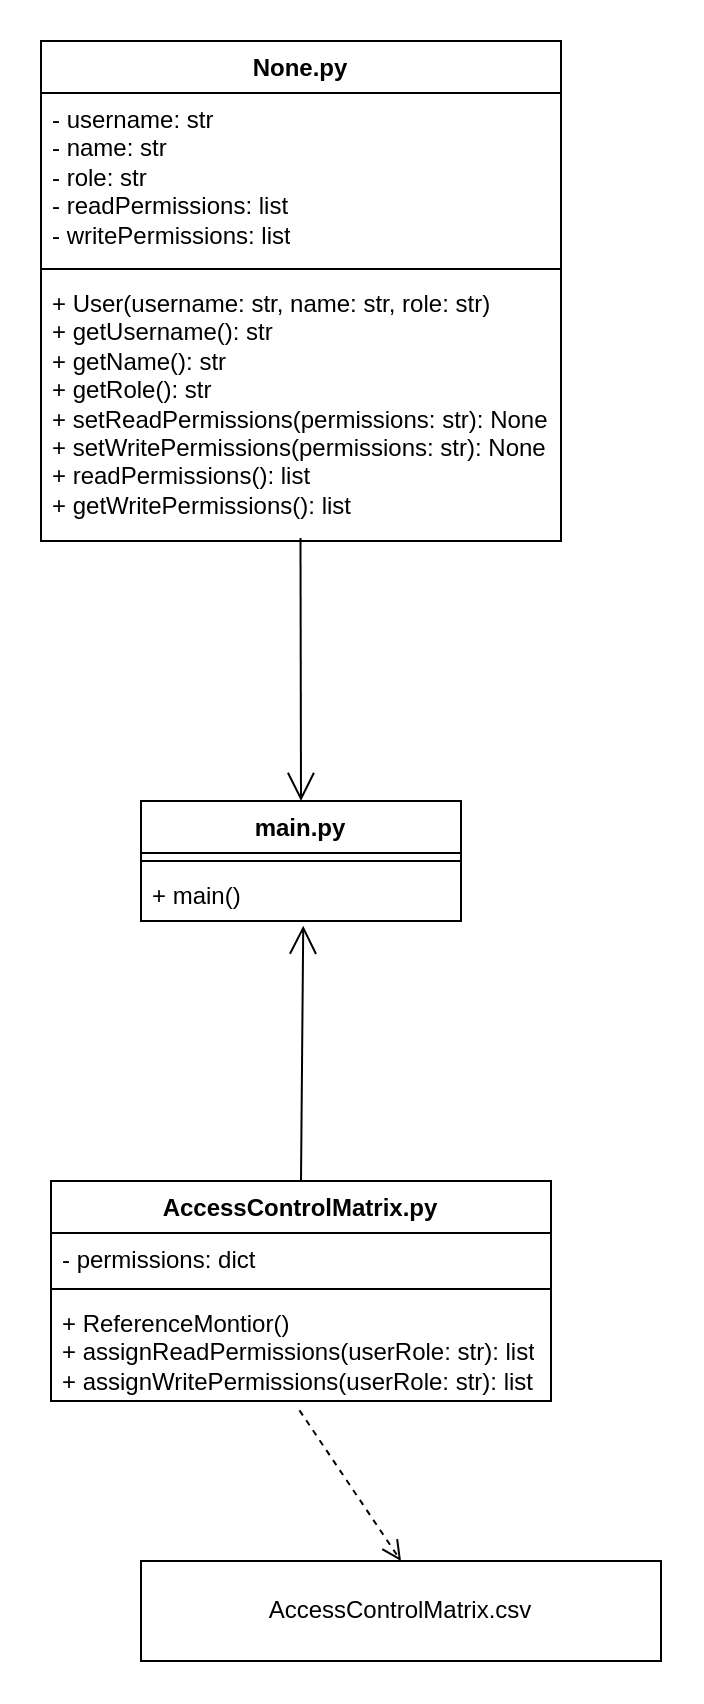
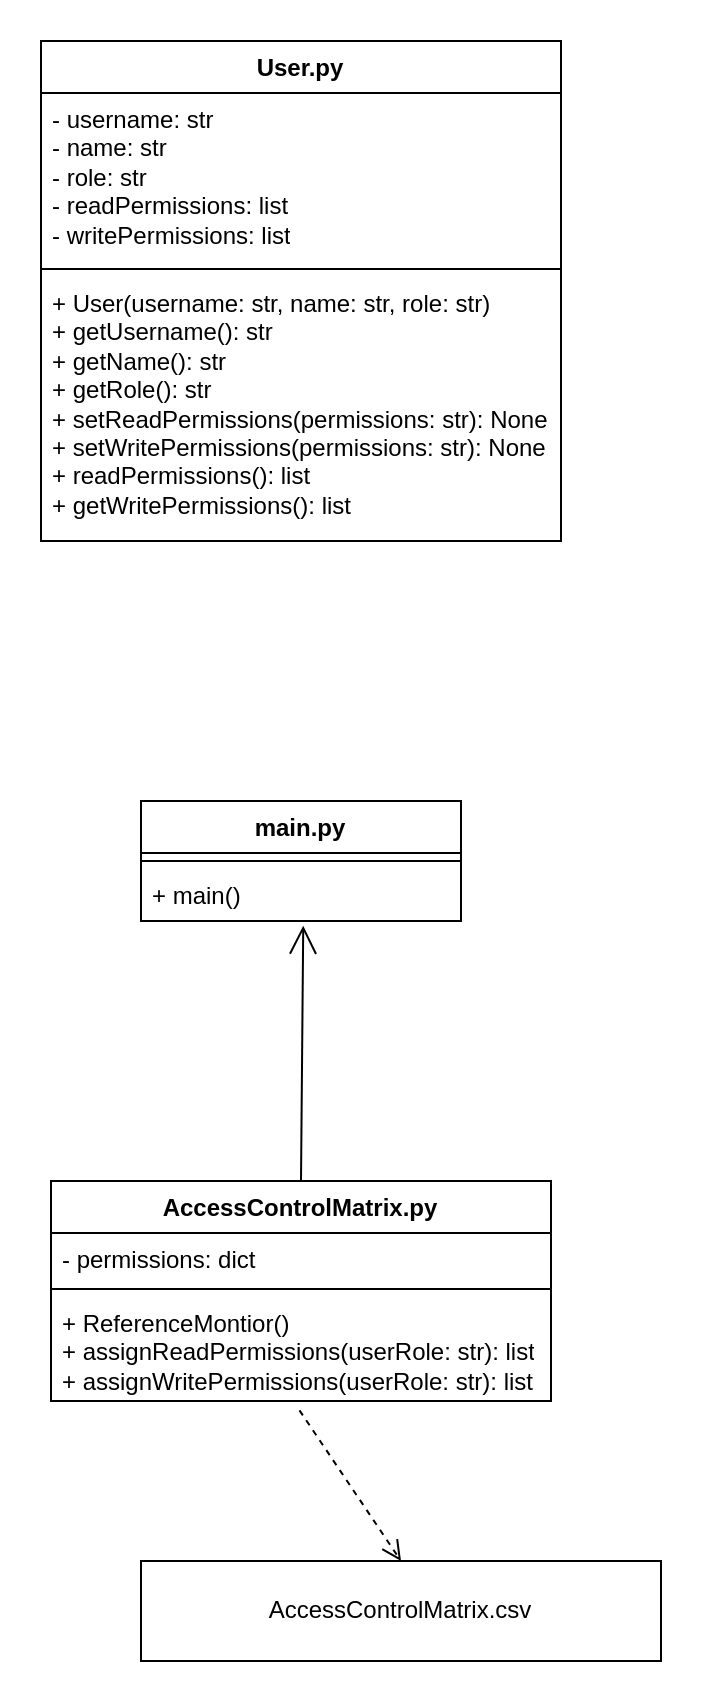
- <mxCell id="2" value="None.py" style="swimlane;fontStyle=1;align=center;verticalAlign=top;childLayout=stackLayout;horizontal=1;startSize=26;horizontalStack=0;resizeParent=1;resizeParentMax=0;resizeLast=0;collapsible=1;marginBottom=0;whiteSpace=wrap;html=1;" vertex="1" parent="1"><mxGeometry x="20" y="20" width="260" height="250" as="geometry" /></mxCell>
+ <mxCell id="2" value="User.py" style="swimlane;fontStyle=1;align=center;verticalAlign=top;childLayout=stackLayout;horizontal=1;startSize=26;horizontalStack=0;resizeParent=1;resizeParentMax=0;resizeLast=0;collapsible=1;marginBottom=0;whiteSpace=wrap;html=1;" vertex="1" parent="1"><mxGeometry x="20" y="20" width="260" height="250" as="geometry" /></mxCell>
- <mxCell id="15" value="" style="endArrow=open;endFill=1;endSize=12;html=1;rounded=0;entryX=0.5;entryY=0;entryDx=0;entryDy=0;exitX=0.499;exitY=0.989;exitDx=0;exitDy=0;exitPerimeter=0;" edge="1" parent="1" source="5" target="6"><mxGeometry width="160" relative="1" as="geometry"><mxPoint x="150" y="275" as="sourcePoint" /><mxPoint x="315" y="295" as="targetPoint" /></mxGeometry></mxCell>
